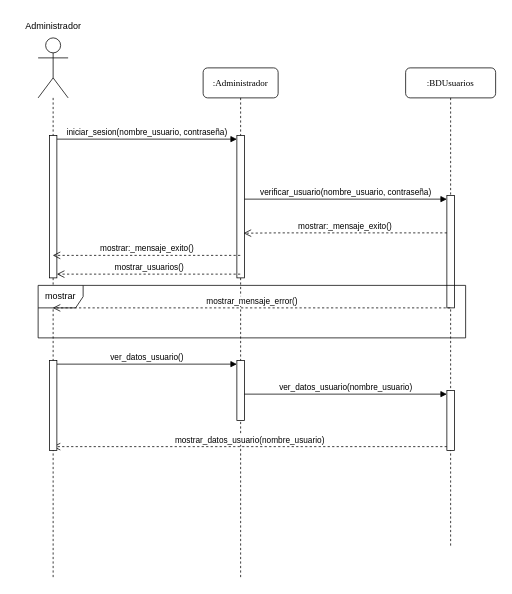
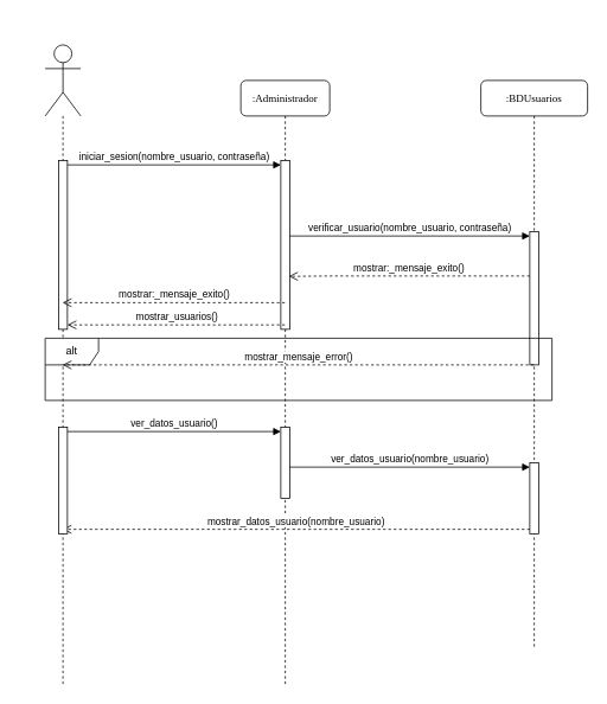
- <mxCell id="15" value="Administrador" style="text;html=1;align=center;verticalAlign=middle;resizable=0;points=[];autosize=1;strokeColor=none;fillColor=none;" vertex="1" parent="1"><mxGeometry x="20" y="20" width="100" height="30" as="geometry" /></mxCell>
- <mxCell id="19" value="mostrar" style="shape=umlFrame;whiteSpace=wrap;html=1;pointerEvents=0;" vertex="1" parent="1"><mxGeometry x="50" y="380" width="570" height="70" as="geometry" /></mxCell>
+ <mxCell id="19" value="alt" style="shape=umlFrame;whiteSpace=wrap;html=1;pointerEvents=0;" vertex="1" parent="1"><mxGeometry x="50" y="380" width="570" height="70" as="geometry" /></mxCell>
